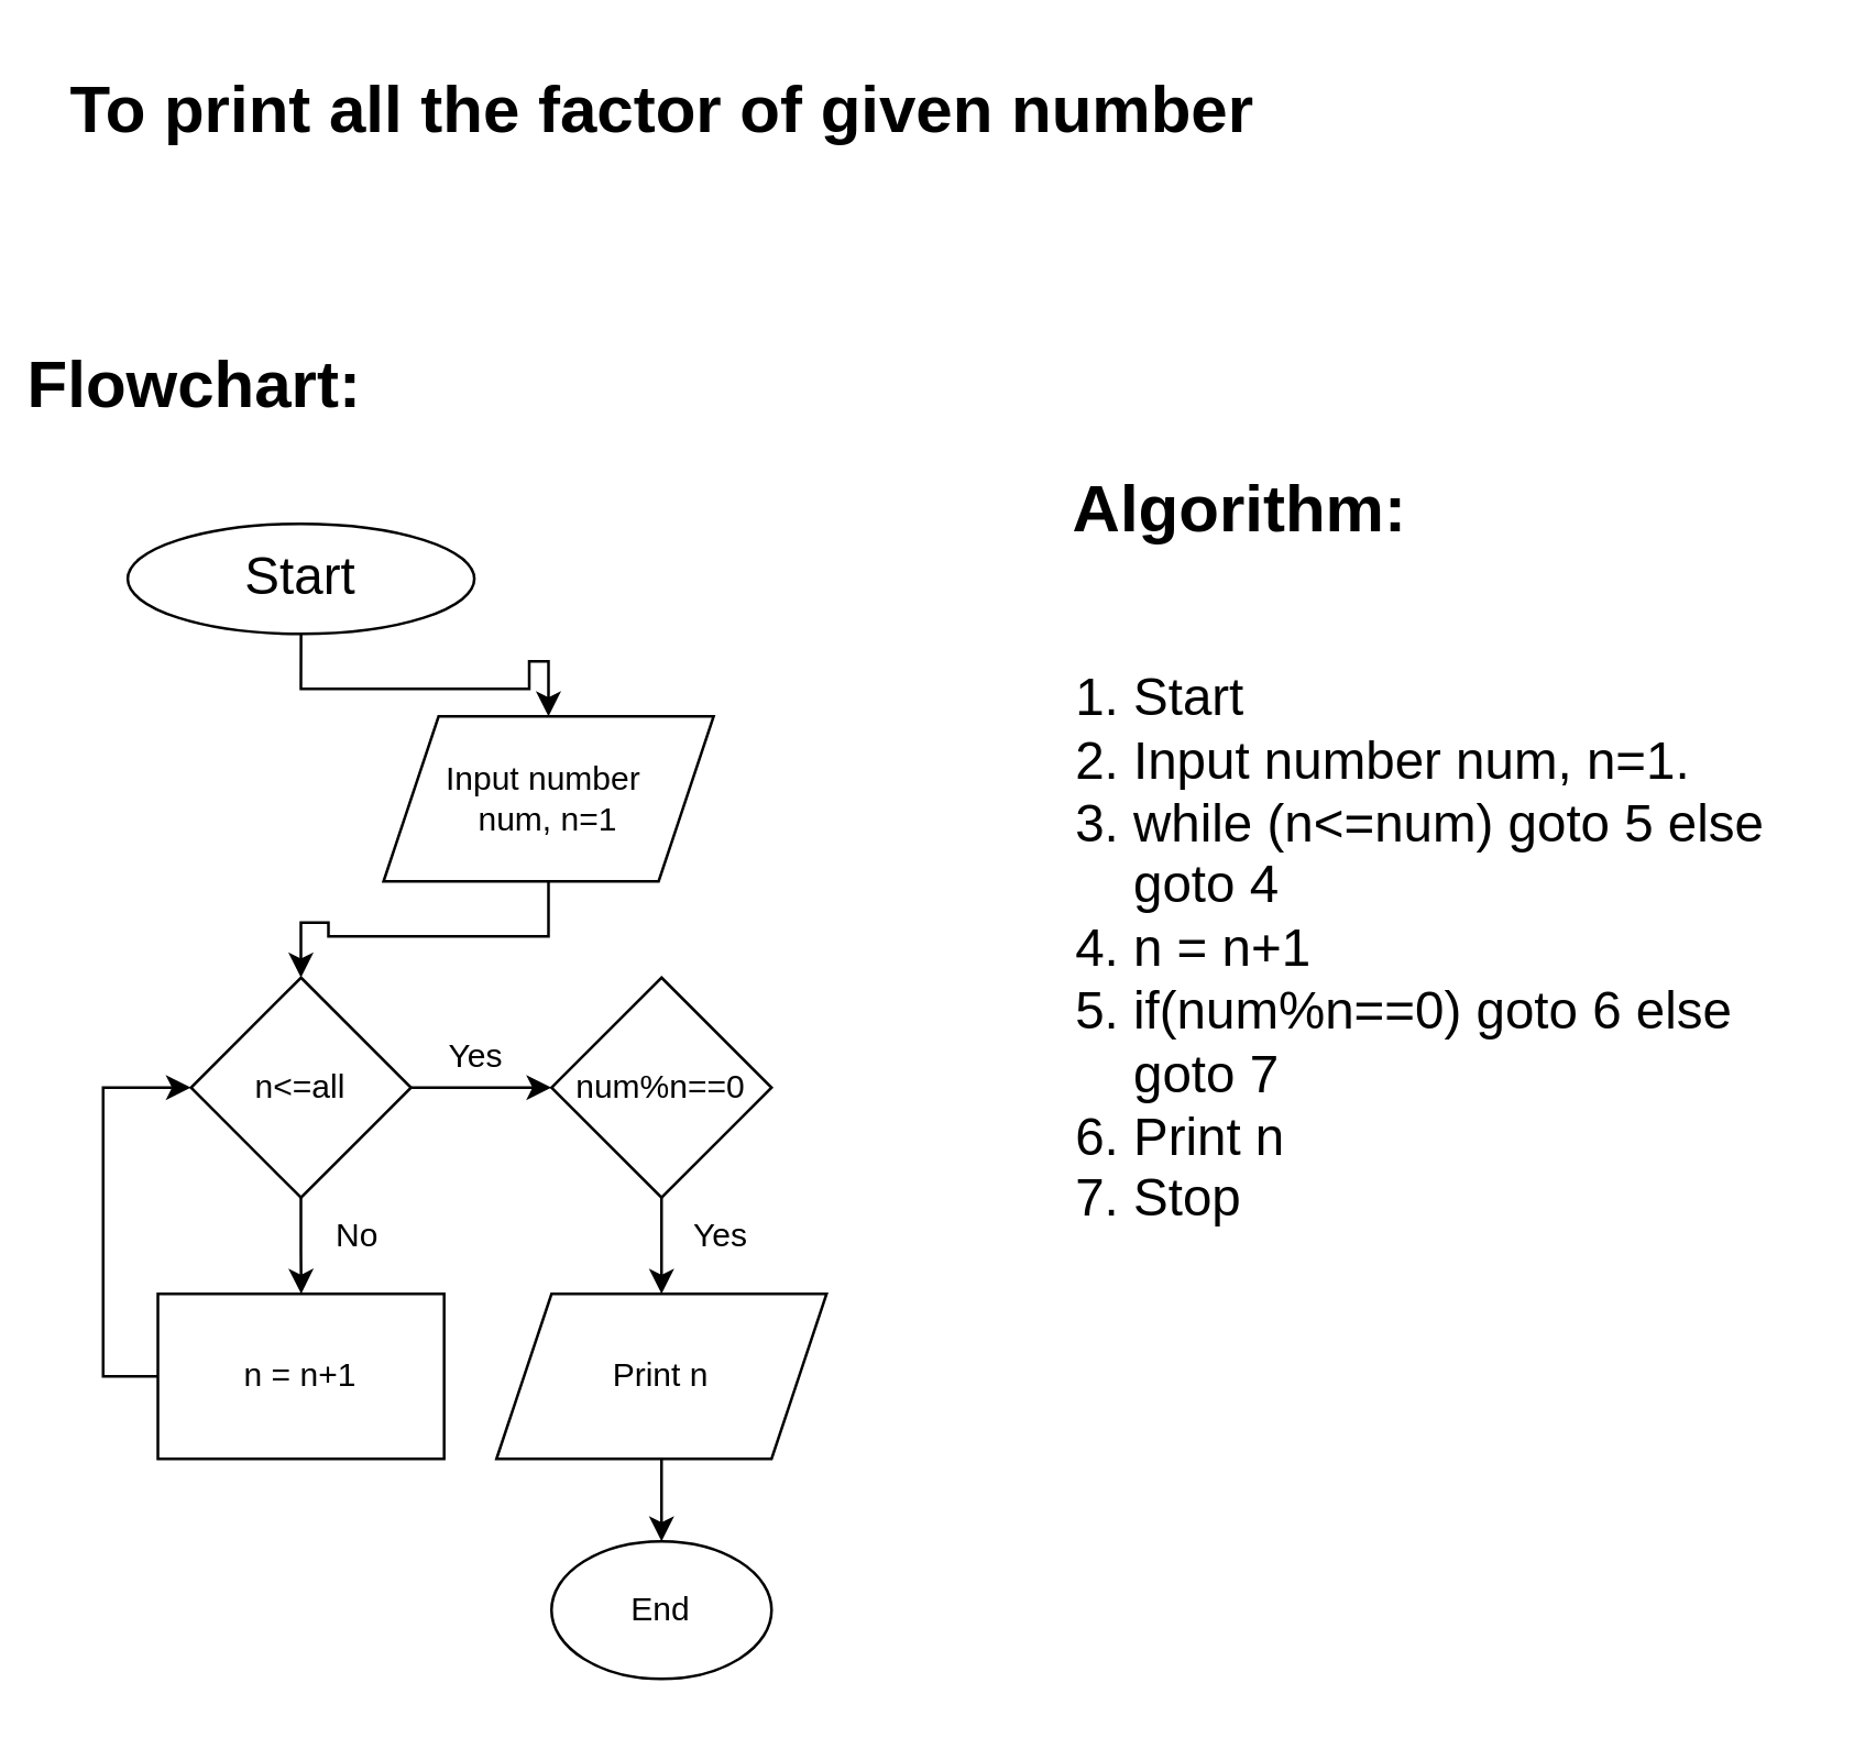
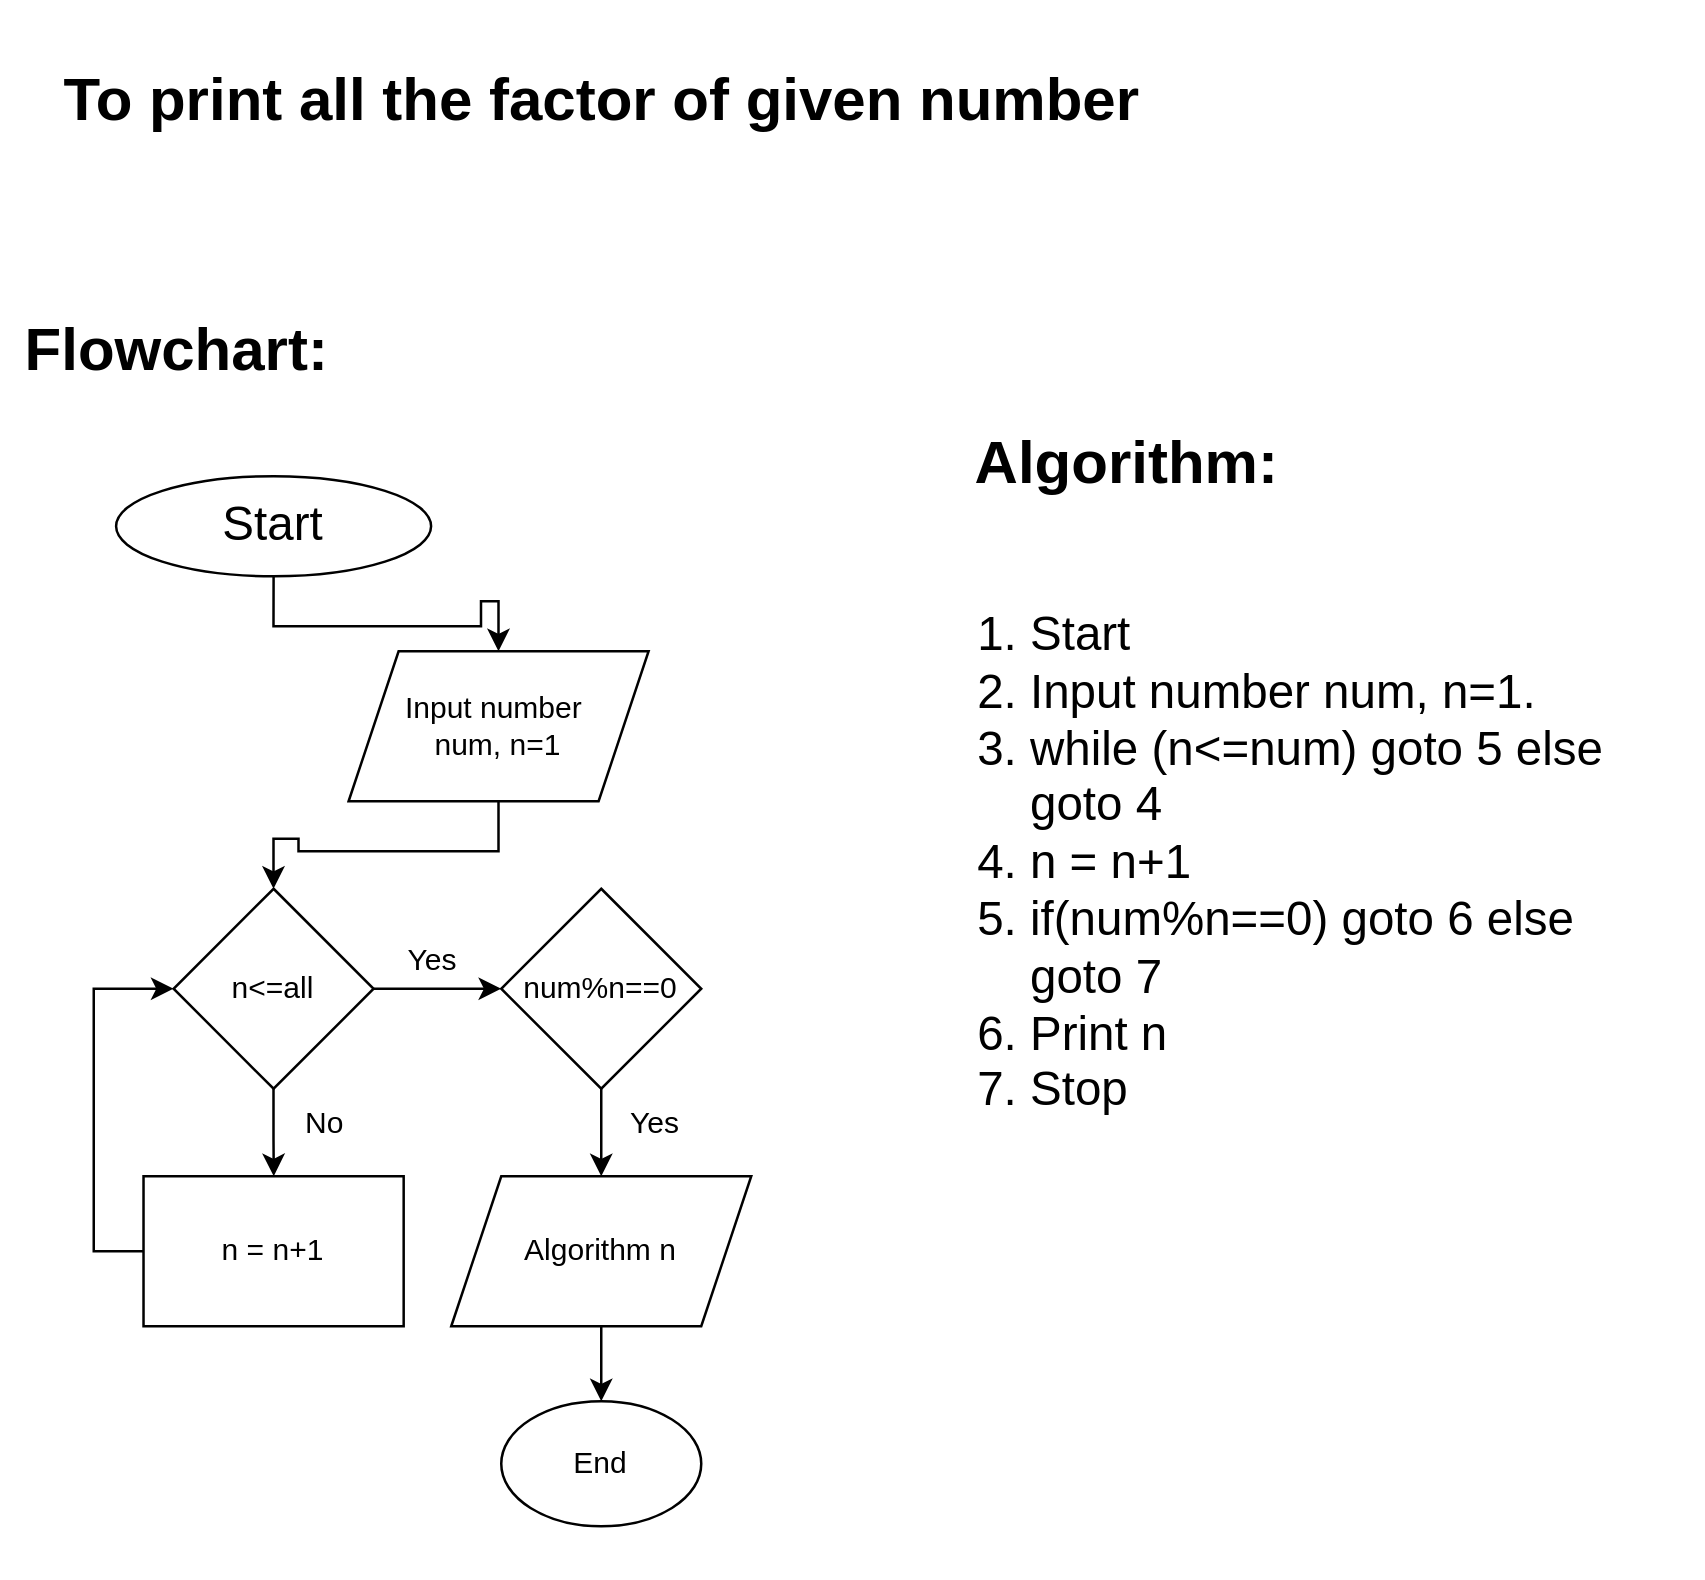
- <mxCell id="16" value="Print n" style="shape=parallelogram;perimeter=parallelogramPerimeter;whiteSpace=wrap;html=1;fixedSize=1;" vertex="1" parent="1"><mxGeometry x="180" y="470" width="120" height="60" as="geometry" /></mxCell>
+ <mxCell id="16" value="Algorithm n" style="shape=parallelogram;perimeter=parallelogramPerimeter;whiteSpace=wrap;html=1;fixedSize=1;" vertex="1" parent="1"><mxGeometry x="180" y="470" width="120" height="60" as="geometry" /></mxCell>
